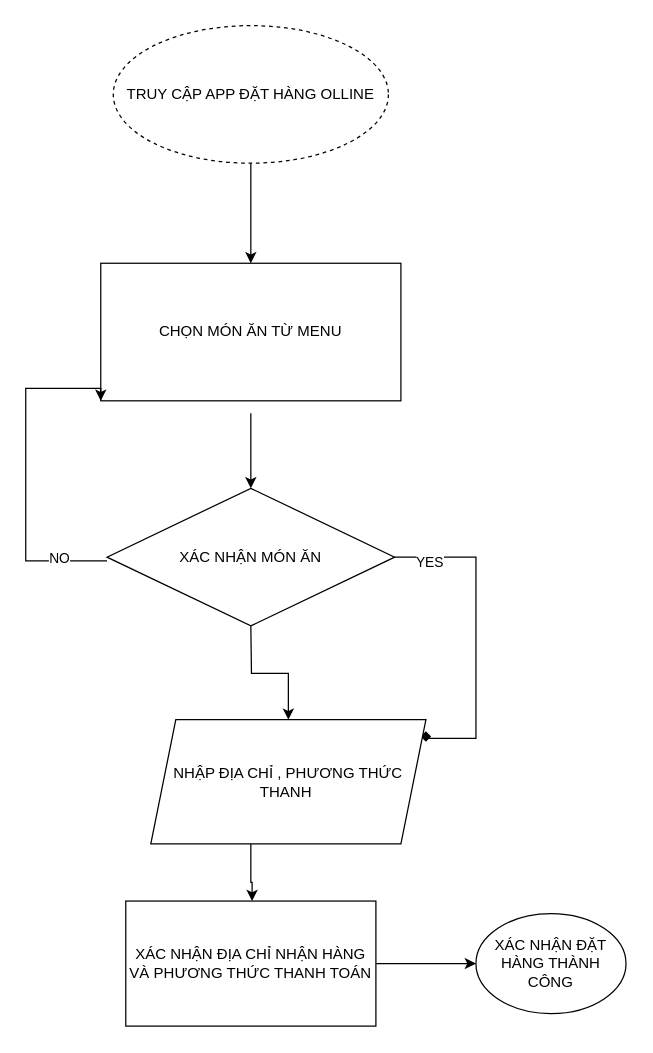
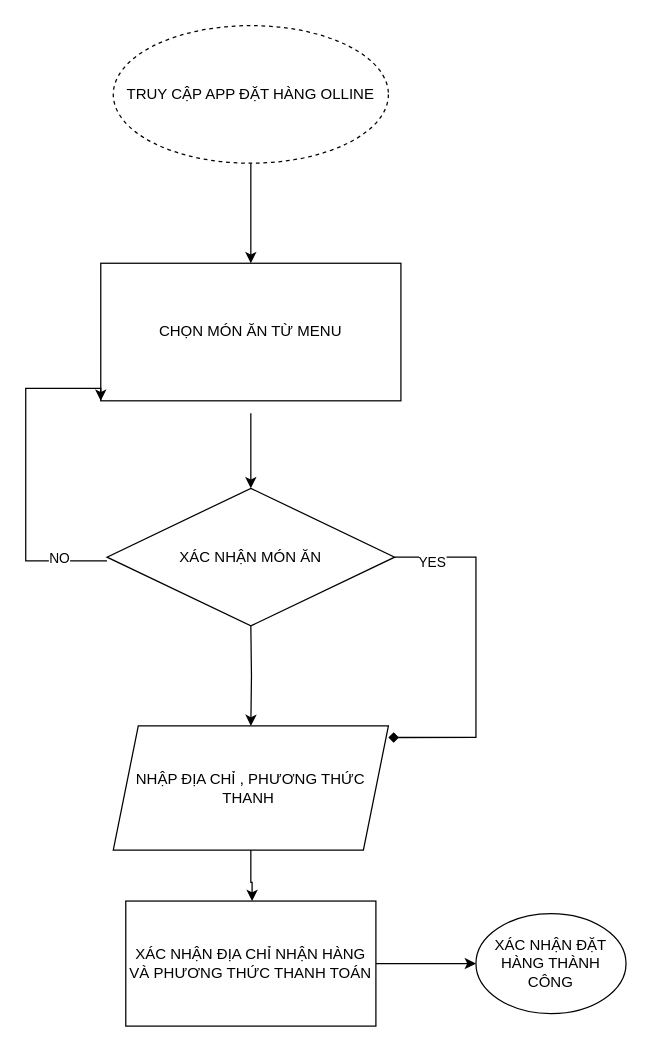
- <mxCell id="9" value="NHẬP ĐỊA CHỈ , PHƯƠNG THỨC THANH&amp;nbsp;" style="shape=parallelogram;perimeter=parallelogramPerimeter;whiteSpace=wrap;html=1;fixedSize=1;" vertex="1" parent="1"><mxGeometry x="120" y="575" width="220" height="99.2" as="geometry" /></mxCell>
+ <mxCell id="9" value="NHẬP ĐỊA CHỈ , PHƯƠNG THỨC THANH&amp;nbsp;" style="shape=parallelogram;perimeter=parallelogramPerimeter;whiteSpace=wrap;html=1;fixedSize=1;" vertex="1" parent="1"><mxGeometry x="90" y="580" width="220" height="99.2" as="geometry" /></mxCell>
